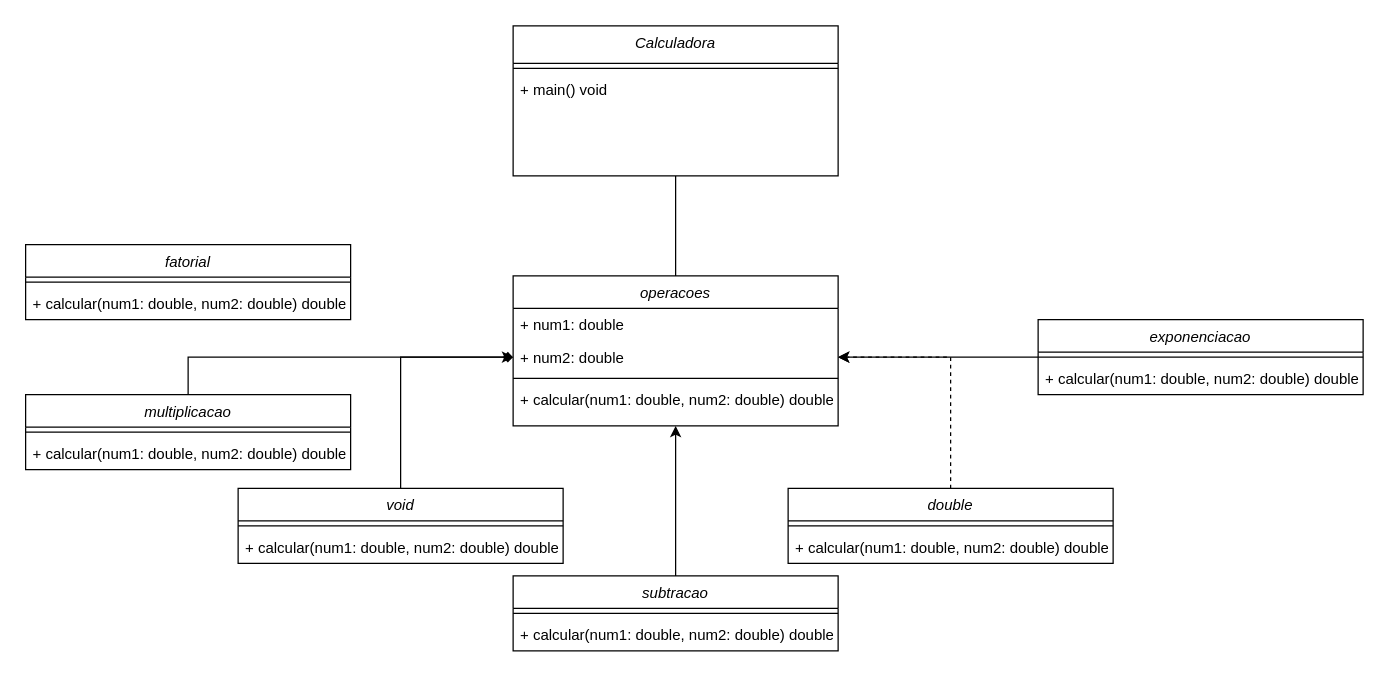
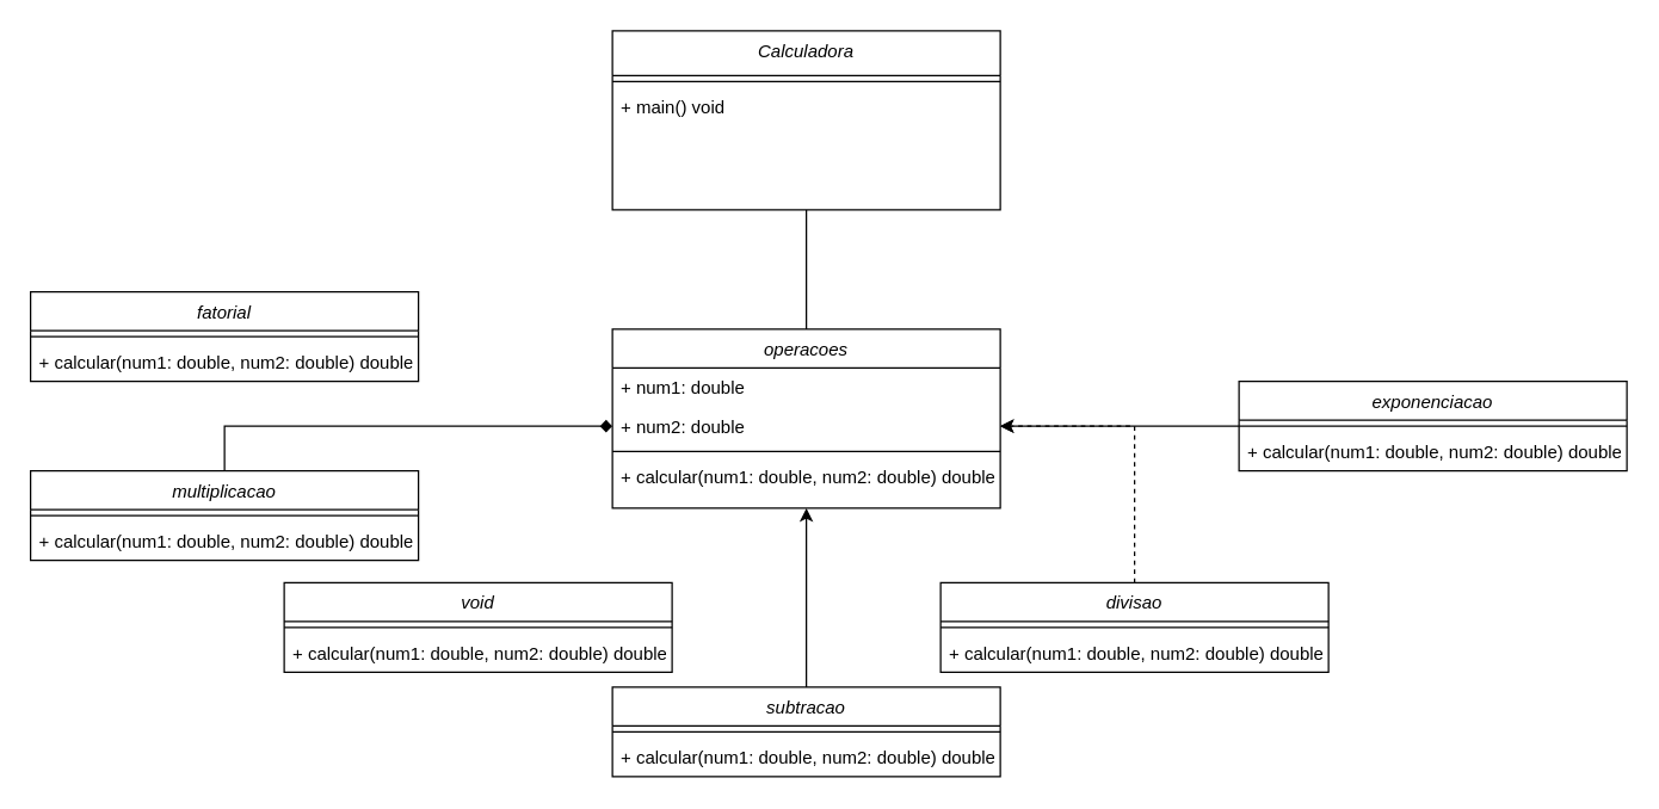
- <mxCell id="7" style="edgeStyle=orthogonalEdgeStyle;rounded=0;orthogonalLoop=1;jettySize=auto;html=1;entryX=0;entryY=0.5;entryDx=0;entryDy=0;" edge="1" parent="1" source="8" target="4"><mxGeometry relative="1" as="geometry" /></mxCell>
- <mxCell id="16" value="double&#10;" style="swimlane;fontStyle=2;align=center;verticalAlign=top;childLayout=stackLayout;horizontal=1;startSize=26;horizontalStack=0;resizeParent=1;resizeLast=0;collapsible=1;marginBottom=0;rounded=0;shadow=0;strokeWidth=1;" vertex="1" parent="1"><mxGeometry x="630" y="390" width="260" height="60" as="geometry"><mxRectangle x="230" y="140" width="160" height="26" as="alternateBounds" /></mxGeometry></mxCell>
+ <mxCell id="16" value="divisao&#10;" style="swimlane;fontStyle=2;align=center;verticalAlign=top;childLayout=stackLayout;horizontal=1;startSize=26;horizontalStack=0;resizeParent=1;resizeLast=0;collapsible=1;marginBottom=0;rounded=0;shadow=0;strokeWidth=1;" vertex="1" parent="1"><mxGeometry x="630" y="390" width="260" height="60" as="geometry"><mxRectangle x="230" y="140" width="160" height="26" as="alternateBounds" /></mxGeometry></mxCell>
